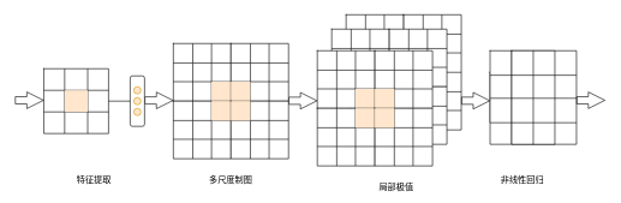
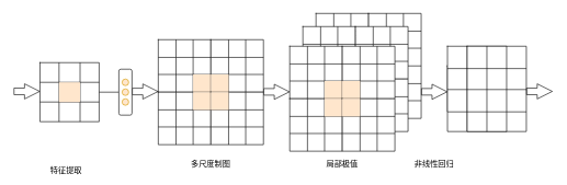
- <mxCell id="16" value="特征提取" style="text;html=1;strokeColor=none;fillColor=none;align=center;verticalAlign=middle;whiteSpace=wrap;rounded=0;" vertex="1" parent="1"><mxGeometry x="100" y="240" width="60" height="20" as="geometry" /></mxCell>
+ <mxCell id="16" value="特征提取" style="text;html=1;strokeColor=none;fillColor=none;align=center;verticalAlign=middle;whiteSpace=wrap;rounded=0;" vertex="1" parent="1"><mxGeometry x="70" y="250" width="60" height="20" as="geometry" /></mxCell>
- <mxCell id="234" value="非线性回归" style="text;html=1;strokeColor=none;fillColor=none;align=center;verticalAlign=middle;whiteSpace=wrap;rounded=0;" vertex="1" parent="1"><mxGeometry x="685" y="240" width="80" height="20" as="geometry" /></mxCell>
+ <mxCell id="234" value="非线性回归" style="text;html=1;strokeColor=none;fillColor=none;align=center;verticalAlign=middle;whiteSpace=wrap;rounded=0;" vertex="1" parent="1"><mxGeometry x="620" y="240" width="80" height="20" as="geometry" /></mxCell>
- <mxCell id="232" value="局部极值" style="text;html=1;strokeColor=none;fillColor=none;align=center;verticalAlign=middle;whiteSpace=wrap;rounded=0;" vertex="1" parent="1"><mxGeometry x="510" y="250" width="80" height="20" as="geometry" /></mxCell>
+ <mxCell id="232" value="局部极值" style="text;html=1;strokeColor=none;fillColor=none;align=center;verticalAlign=middle;whiteSpace=wrap;rounded=0;" vertex="1" parent="1"><mxGeometry x="480" y="240" width="80" height="20" as="geometry" /></mxCell>
